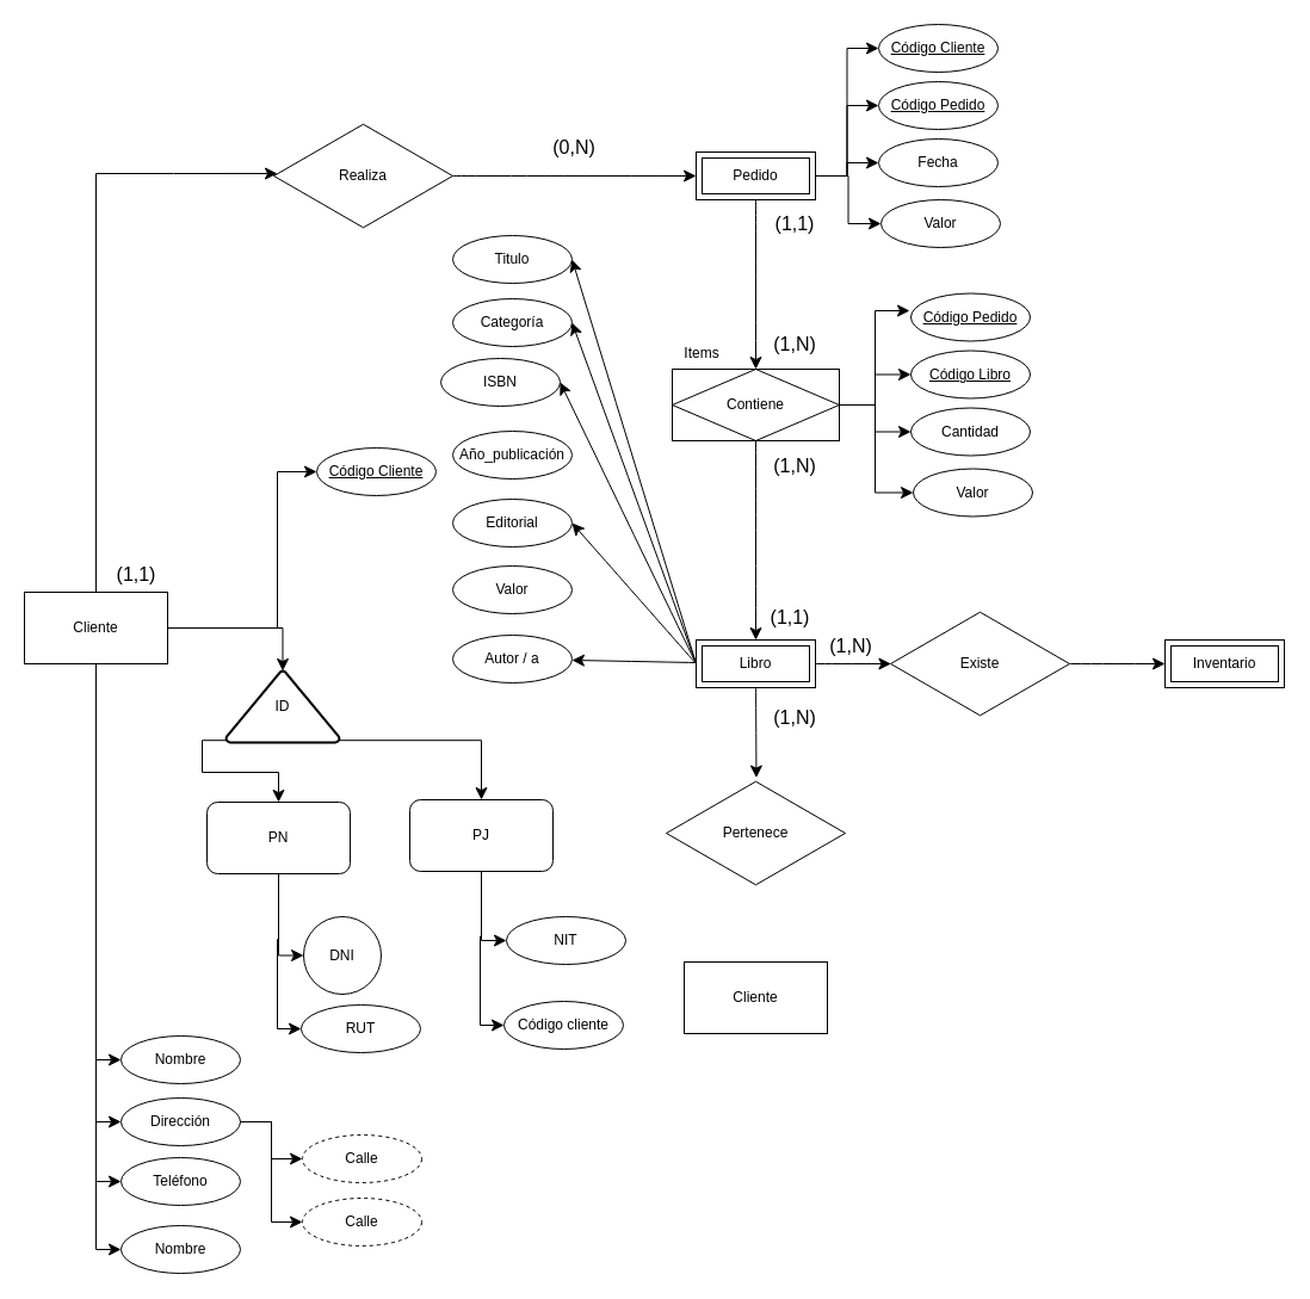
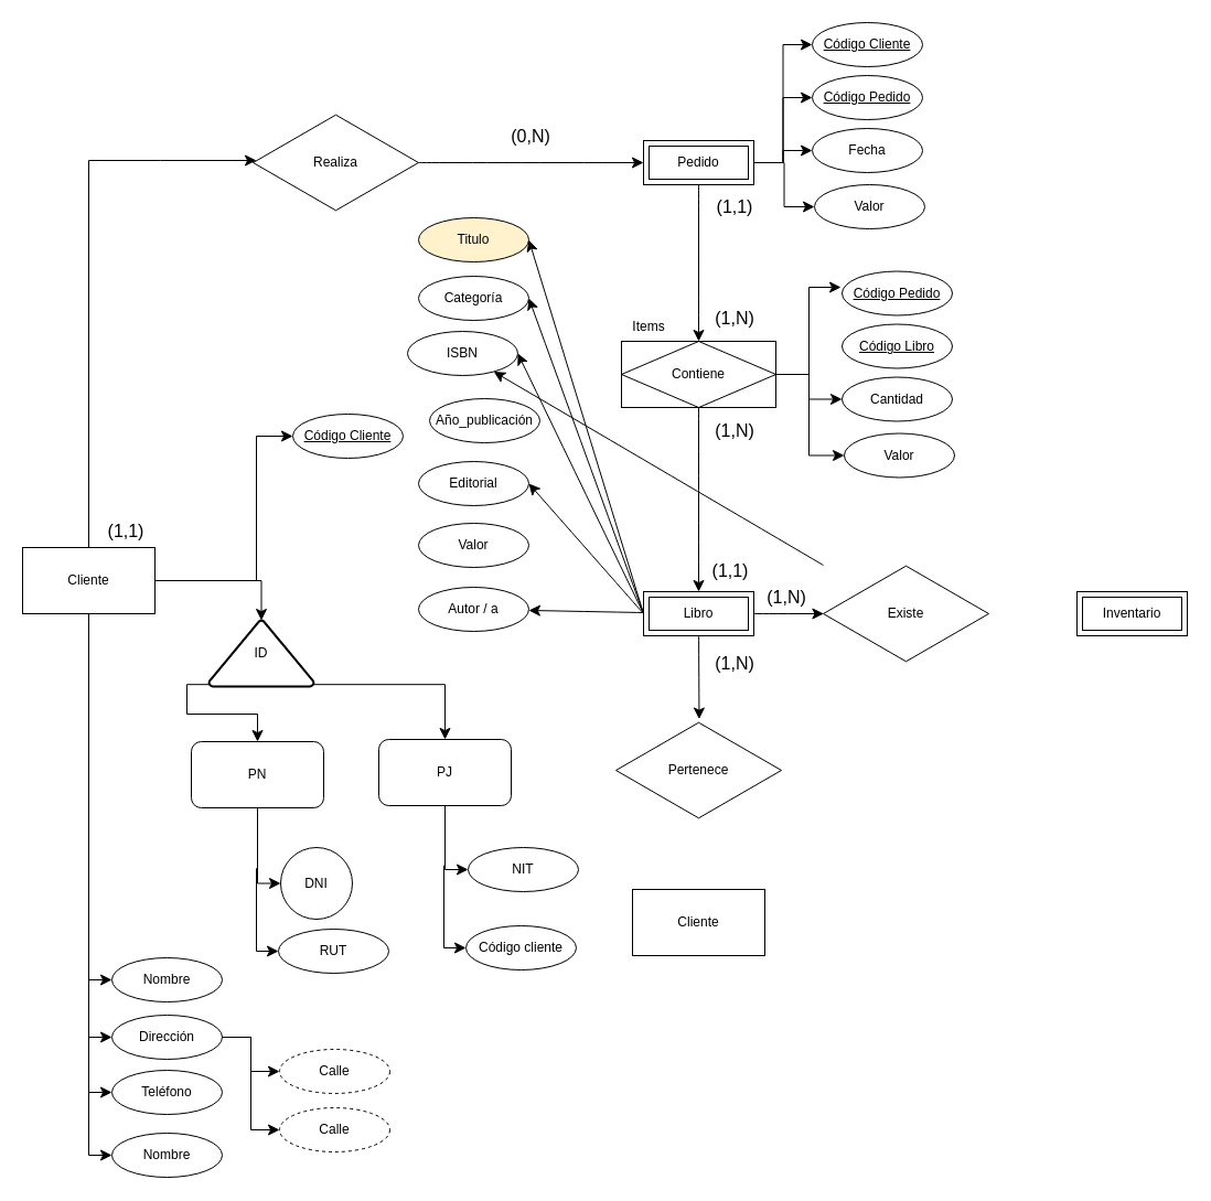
- <mxCell id="35" value="Titulo" style="ellipse;whiteSpace=wrap;html=1;align=center;newEdgeStyle={&quot;edgeStyle&quot;:&quot;entityRelationEdgeStyle&quot;,&quot;startArrow&quot;:&quot;none&quot;,&quot;endArrow&quot;:&quot;none&quot;,&quot;segment&quot;:10,&quot;curved&quot;:1,&quot;sourcePerimeterSpacing&quot;:0,&quot;targetPerimeterSpacing&quot;:0};treeFolding=1;treeMoving=1;" vertex="1" parent="1"><mxGeometry x="379" y="197" width="100" height="40" as="geometry" /></mxCell>
+ <mxCell id="35" value="Titulo" style="ellipse;whiteSpace=wrap;html=1;align=center;newEdgeStyle={&quot;edgeStyle&quot;:&quot;entityRelationEdgeStyle&quot;,&quot;startArrow&quot;:&quot;none&quot;,&quot;endArrow&quot;:&quot;none&quot;,&quot;segment&quot;:10,&quot;curved&quot;:1,&quot;sourcePerimeterSpacing&quot;:0,&quot;targetPerimeterSpacing&quot;:0};treeFolding=1;treeMoving=1;fillColor=#fff2cc;" vertex="1" parent="1"><mxGeometry x="379" y="197" width="100" height="40" as="geometry" /></mxCell>
- <mxCell id="46" style="edgeStyle=orthogonalEdgeStyle;rounded=0;orthogonalLoop=1;jettySize=auto;html=1;entryX=0;entryY=0.5;entryDx=0;entryDy=0;fontSize=12;startSize=8;endSize=8;" edge="1" parent="1" source="48" target="53"><mxGeometry relative="1" as="geometry" /></mxCell>
- <mxCell id="40" value="Año_publicación" style="ellipse;whiteSpace=wrap;html=1;align=center;newEdgeStyle={&quot;edgeStyle&quot;:&quot;entityRelationEdgeStyle&quot;,&quot;startArrow&quot;:&quot;none&quot;,&quot;endArrow&quot;:&quot;none&quot;,&quot;segment&quot;:10,&quot;curved&quot;:1,&quot;sourcePerimeterSpacing&quot;:0,&quot;targetPerimeterSpacing&quot;:0};treeFolding=1;treeMoving=1;" vertex="1" parent="1"><mxGeometry x="379" y="361" width="100" height="40" as="geometry" /></mxCell>
+ <mxCell id="40" value="Año_publicación" style="ellipse;whiteSpace=wrap;html=1;align=center;newEdgeStyle={&quot;edgeStyle&quot;:&quot;entityRelationEdgeStyle&quot;,&quot;startArrow&quot;:&quot;none&quot;,&quot;endArrow&quot;:&quot;none&quot;,&quot;segment&quot;:10,&quot;curved&quot;:1,&quot;sourcePerimeterSpacing&quot;:0,&quot;targetPerimeterSpacing&quot;:0};treeFolding=1;treeMoving=1;" vertex="1" parent="1"><mxGeometry x="389" y="361" width="100" height="40" as="geometry" /></mxCell>
- <mxCell id="66" style="edgeStyle=none;curved=1;rounded=0;orthogonalLoop=1;jettySize=auto;html=1;entryX=0;entryY=0.5;entryDx=0;entryDy=0;fontSize=12;startSize=8;endSize=8;" edge="1" parent="1" source="67" target="72"><mxGeometry relative="1" as="geometry" /></mxCell>
+ <mxCell id="66" style="edgeStyle=none;curved=1;rounded=0;orthogonalLoop=1;jettySize=auto;html=1;fontSize=12;startSize=8;endSize=8;" edge="1" parent="1" source="67" target="39"><mxGeometry relative="1" as="geometry" /></mxCell>
